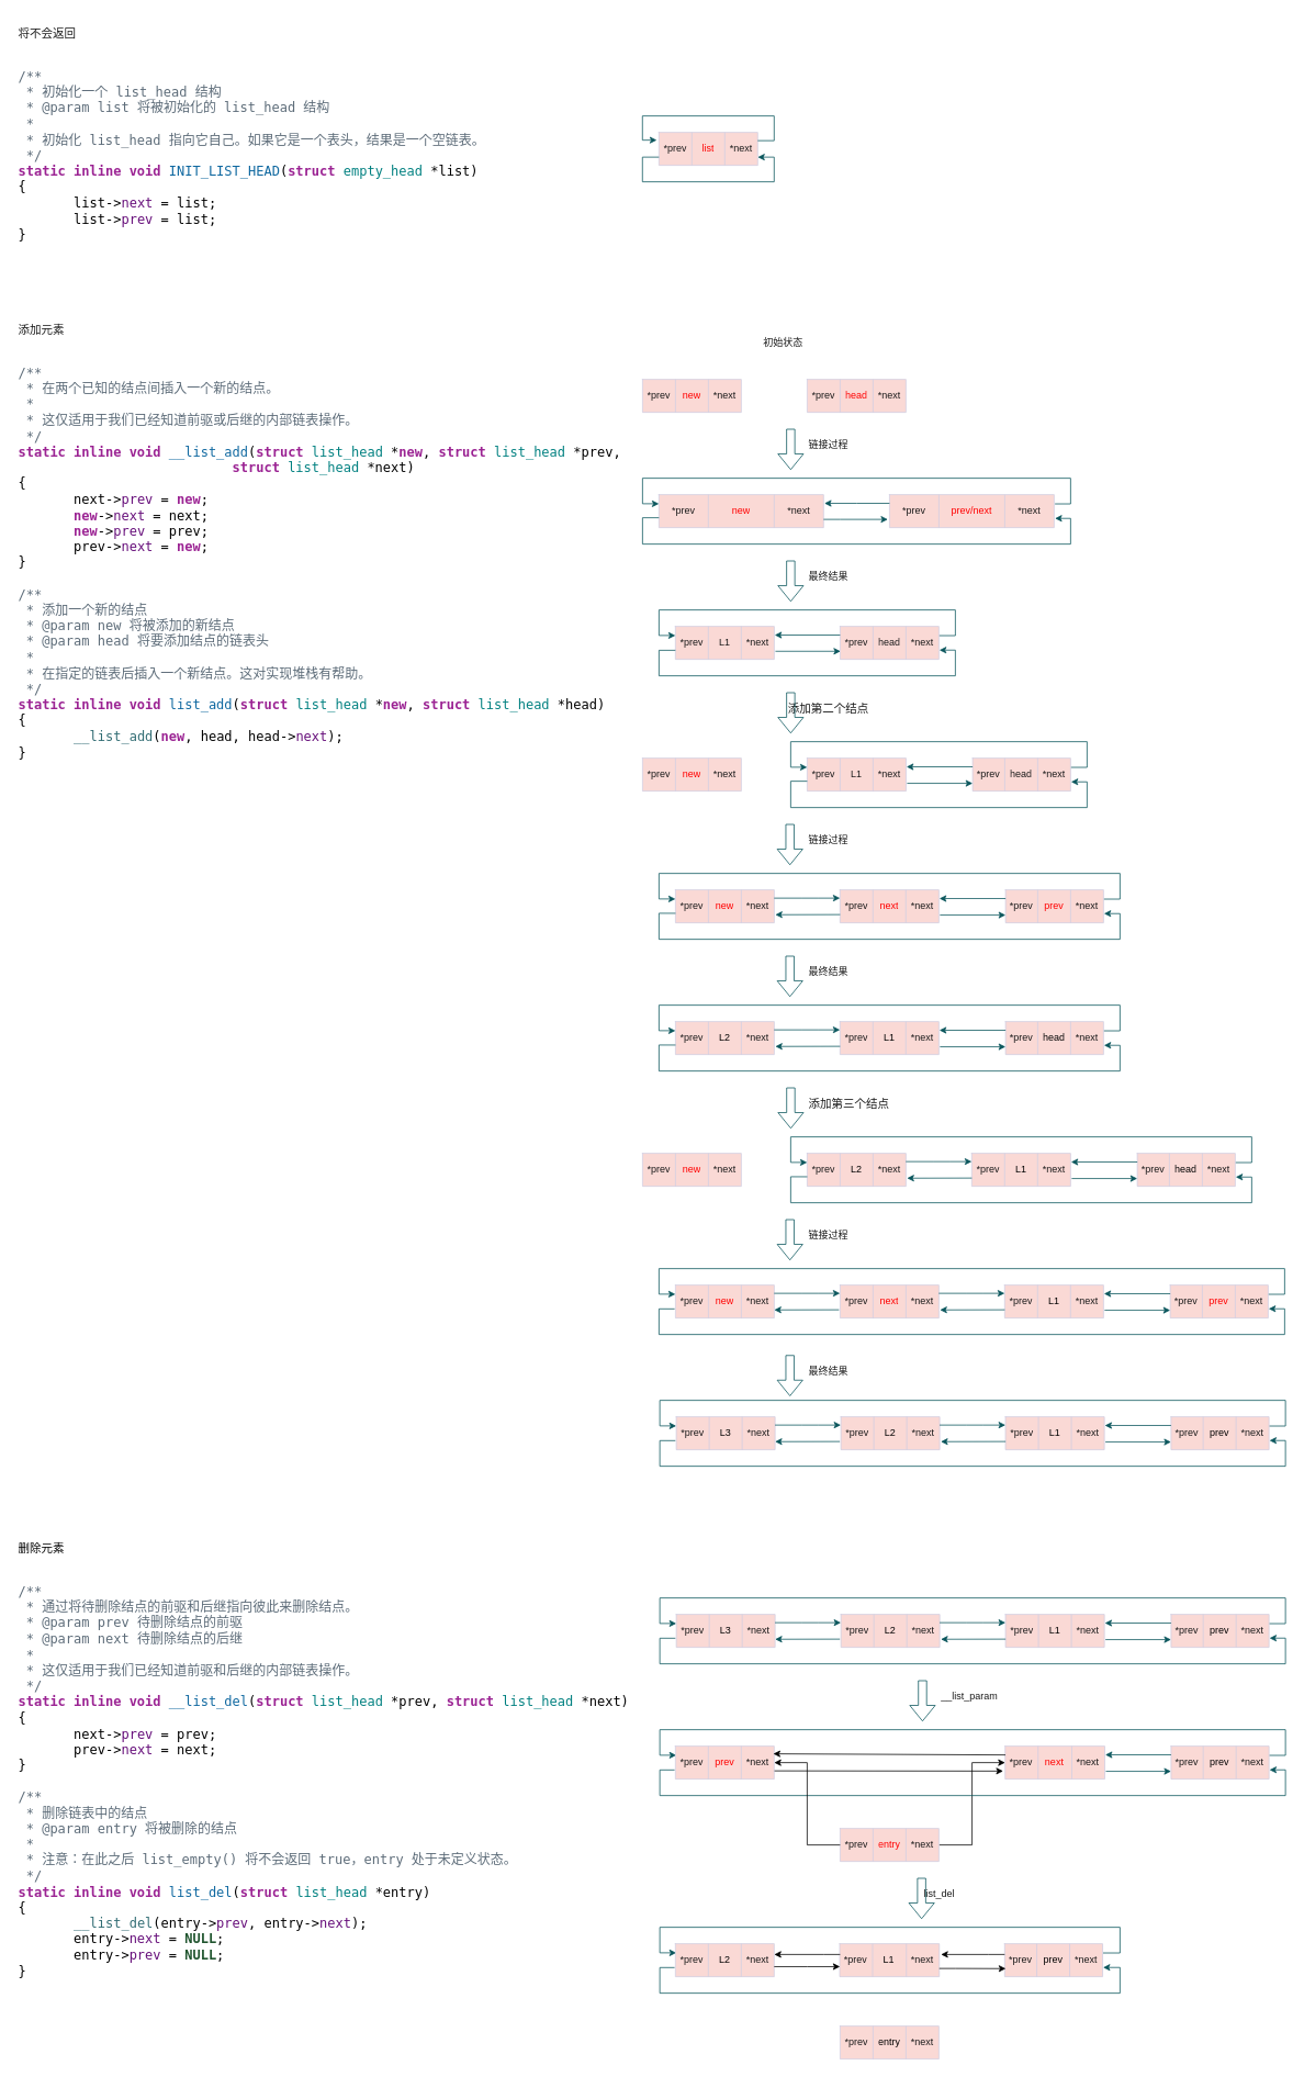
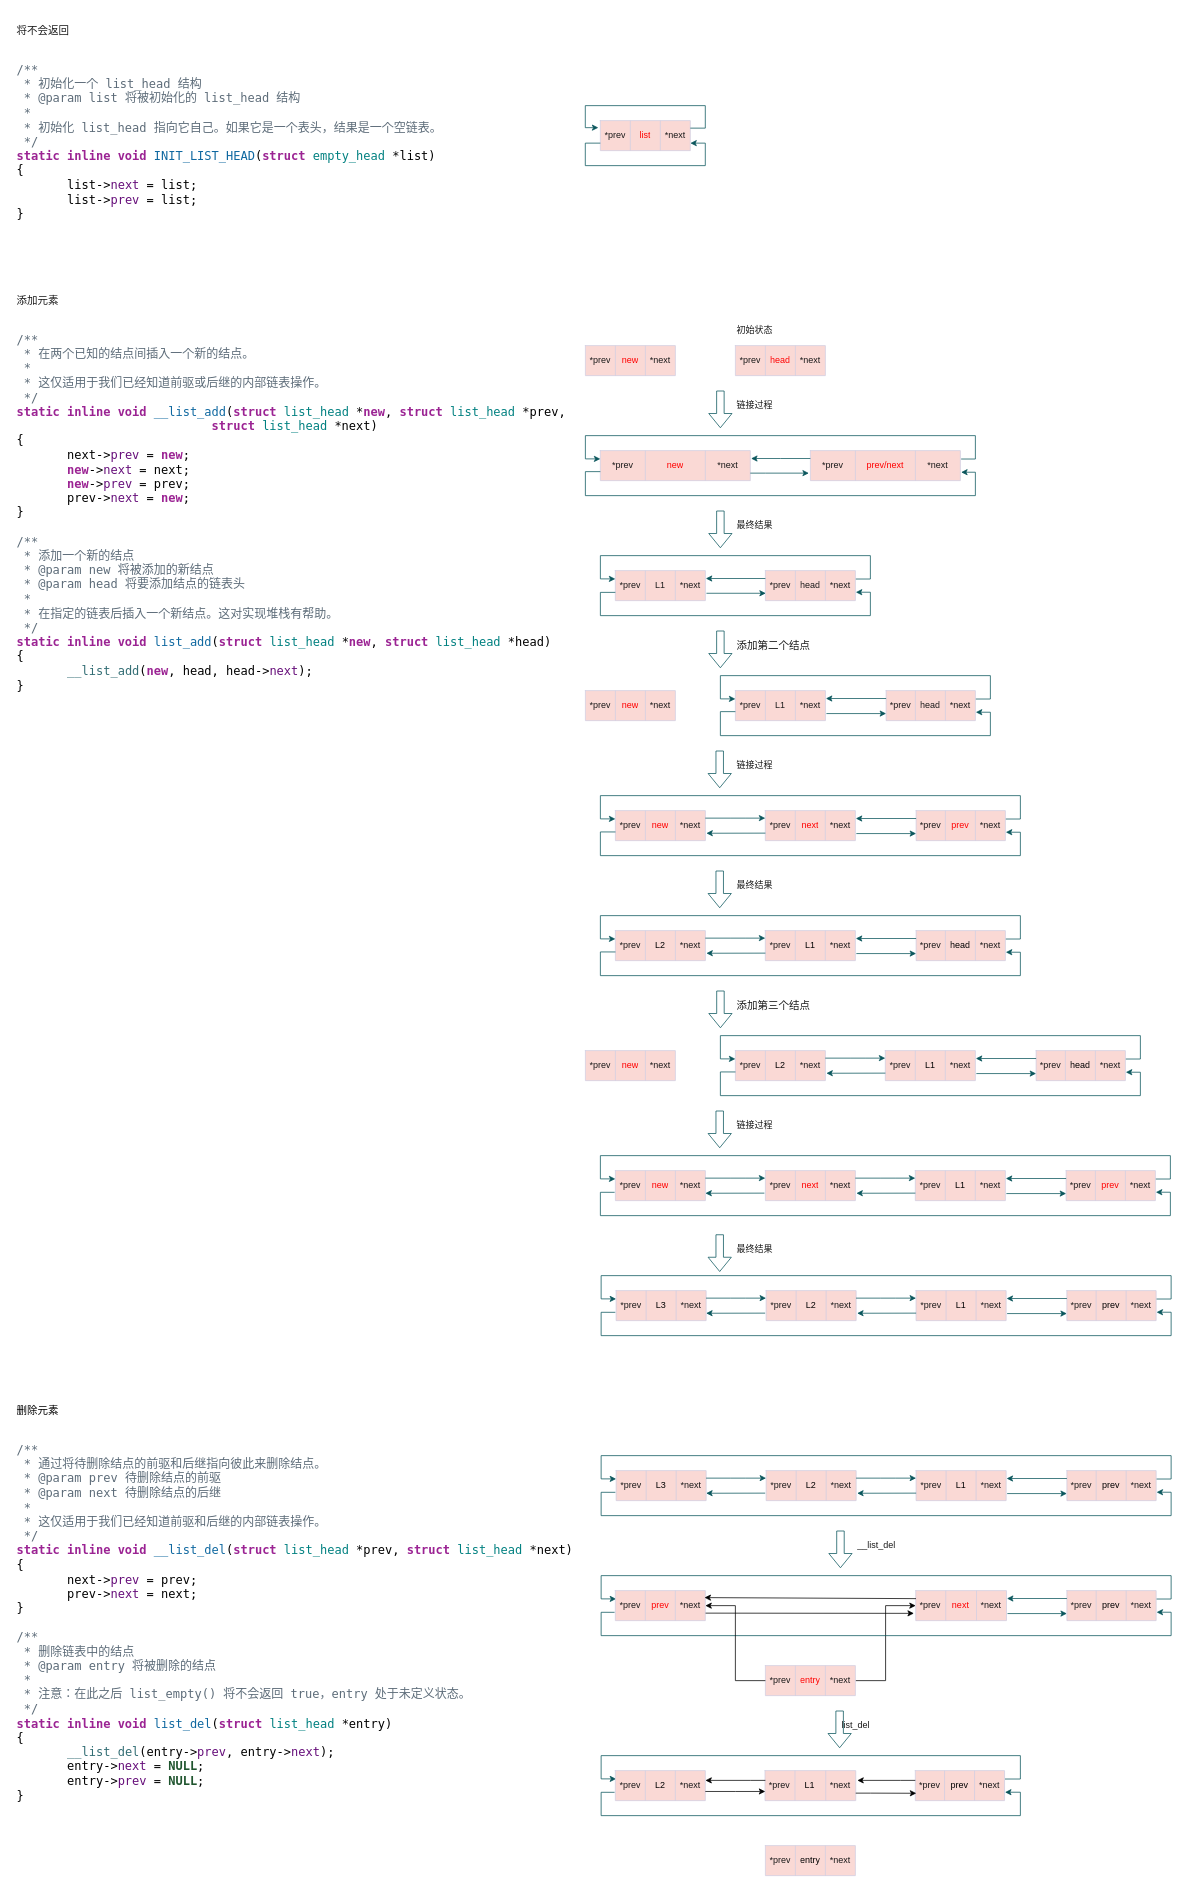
- <mxCell id="52" value="初始状态" style="text;html=1;strokeColor=none;fillColor=none;align=left;verticalAlign=middle;whiteSpace=wrap;rounded=0;sketch=0;fontColor=#1A1A1A;" parent="1" vertex="1"><mxGeometry x="925" y="395" width="80" height="40" as="geometry" /></mxCell>
+ <mxCell id="52" value="初始状态" style="text;html=1;strokeColor=none;fillColor=none;align=left;verticalAlign=middle;whiteSpace=wrap;rounded=0;sketch=0;fontColor=#1A1A1A;" parent="1" vertex="1"><mxGeometry x="980" y="420" width="80" height="40" as="geometry" /></mxCell>
- <mxCell id="55" value="&lt;font style=&quot;font-size: 14px&quot;&gt;添加第二个结点&lt;/font&gt;" style="text;html=1;strokeColor=none;fillColor=none;align=left;verticalAlign=middle;whiteSpace=wrap;rounded=0;fontColor=#1A1A1A;" parent="1" vertex="1"><mxGeometry x="955" y="840" width="120" height="40" as="geometry" /></mxCell>
+ <mxCell id="55" value="&lt;font style=&quot;font-size: 14px&quot;&gt;添加第二个结点&lt;/font&gt;" style="text;html=1;strokeColor=none;fillColor=none;align=left;verticalAlign=middle;whiteSpace=wrap;rounded=0;fontColor=#1A1A1A;" parent="1" vertex="1"><mxGeometry x="980" y="840" width="120" height="40" as="geometry" /></mxCell>
- <mxCell id="271" value="__list_param" style="text;html=1;strokeColor=none;fillColor=none;align=left;verticalAlign=middle;whiteSpace=wrap;rounded=0;sketch=0;fontColor=#1A1A1A;" vertex="1" parent="1"><mxGeometry x="1141" y="2040" width="80" height="40" as="geometry" /></mxCell>
+ <mxCell id="271" value="__list_del" style="text;html=1;strokeColor=none;fillColor=none;align=left;verticalAlign=middle;whiteSpace=wrap;rounded=0;sketch=0;fontColor=#1A1A1A;" vertex="1" parent="1"><mxGeometry x="1141" y="2040" width="80" height="40" as="geometry" /></mxCell>
